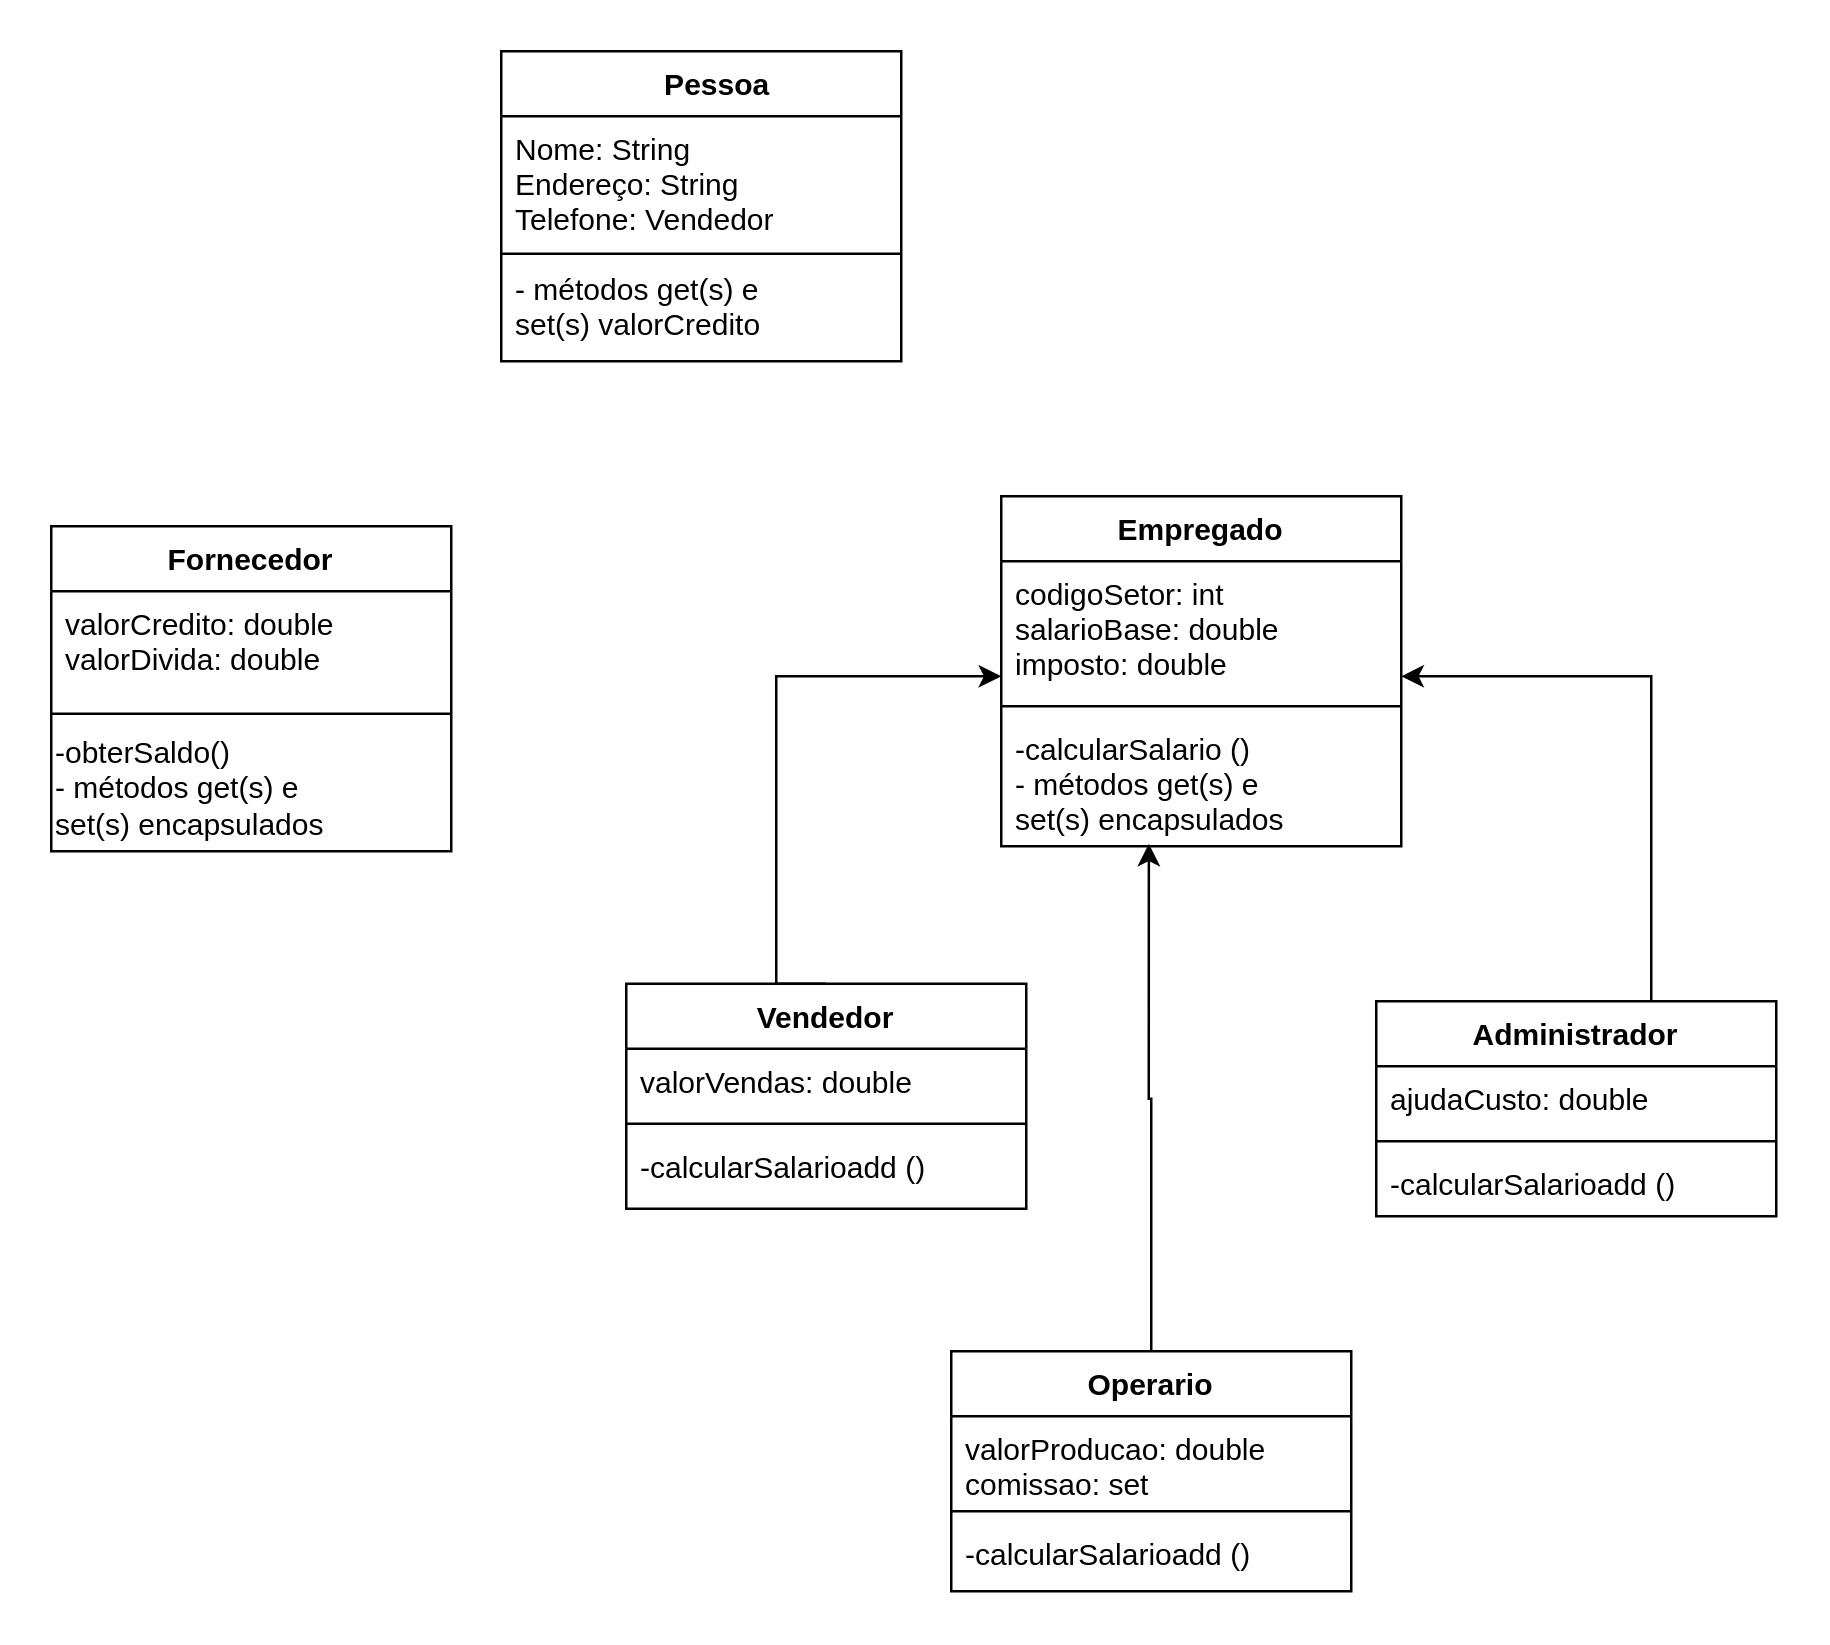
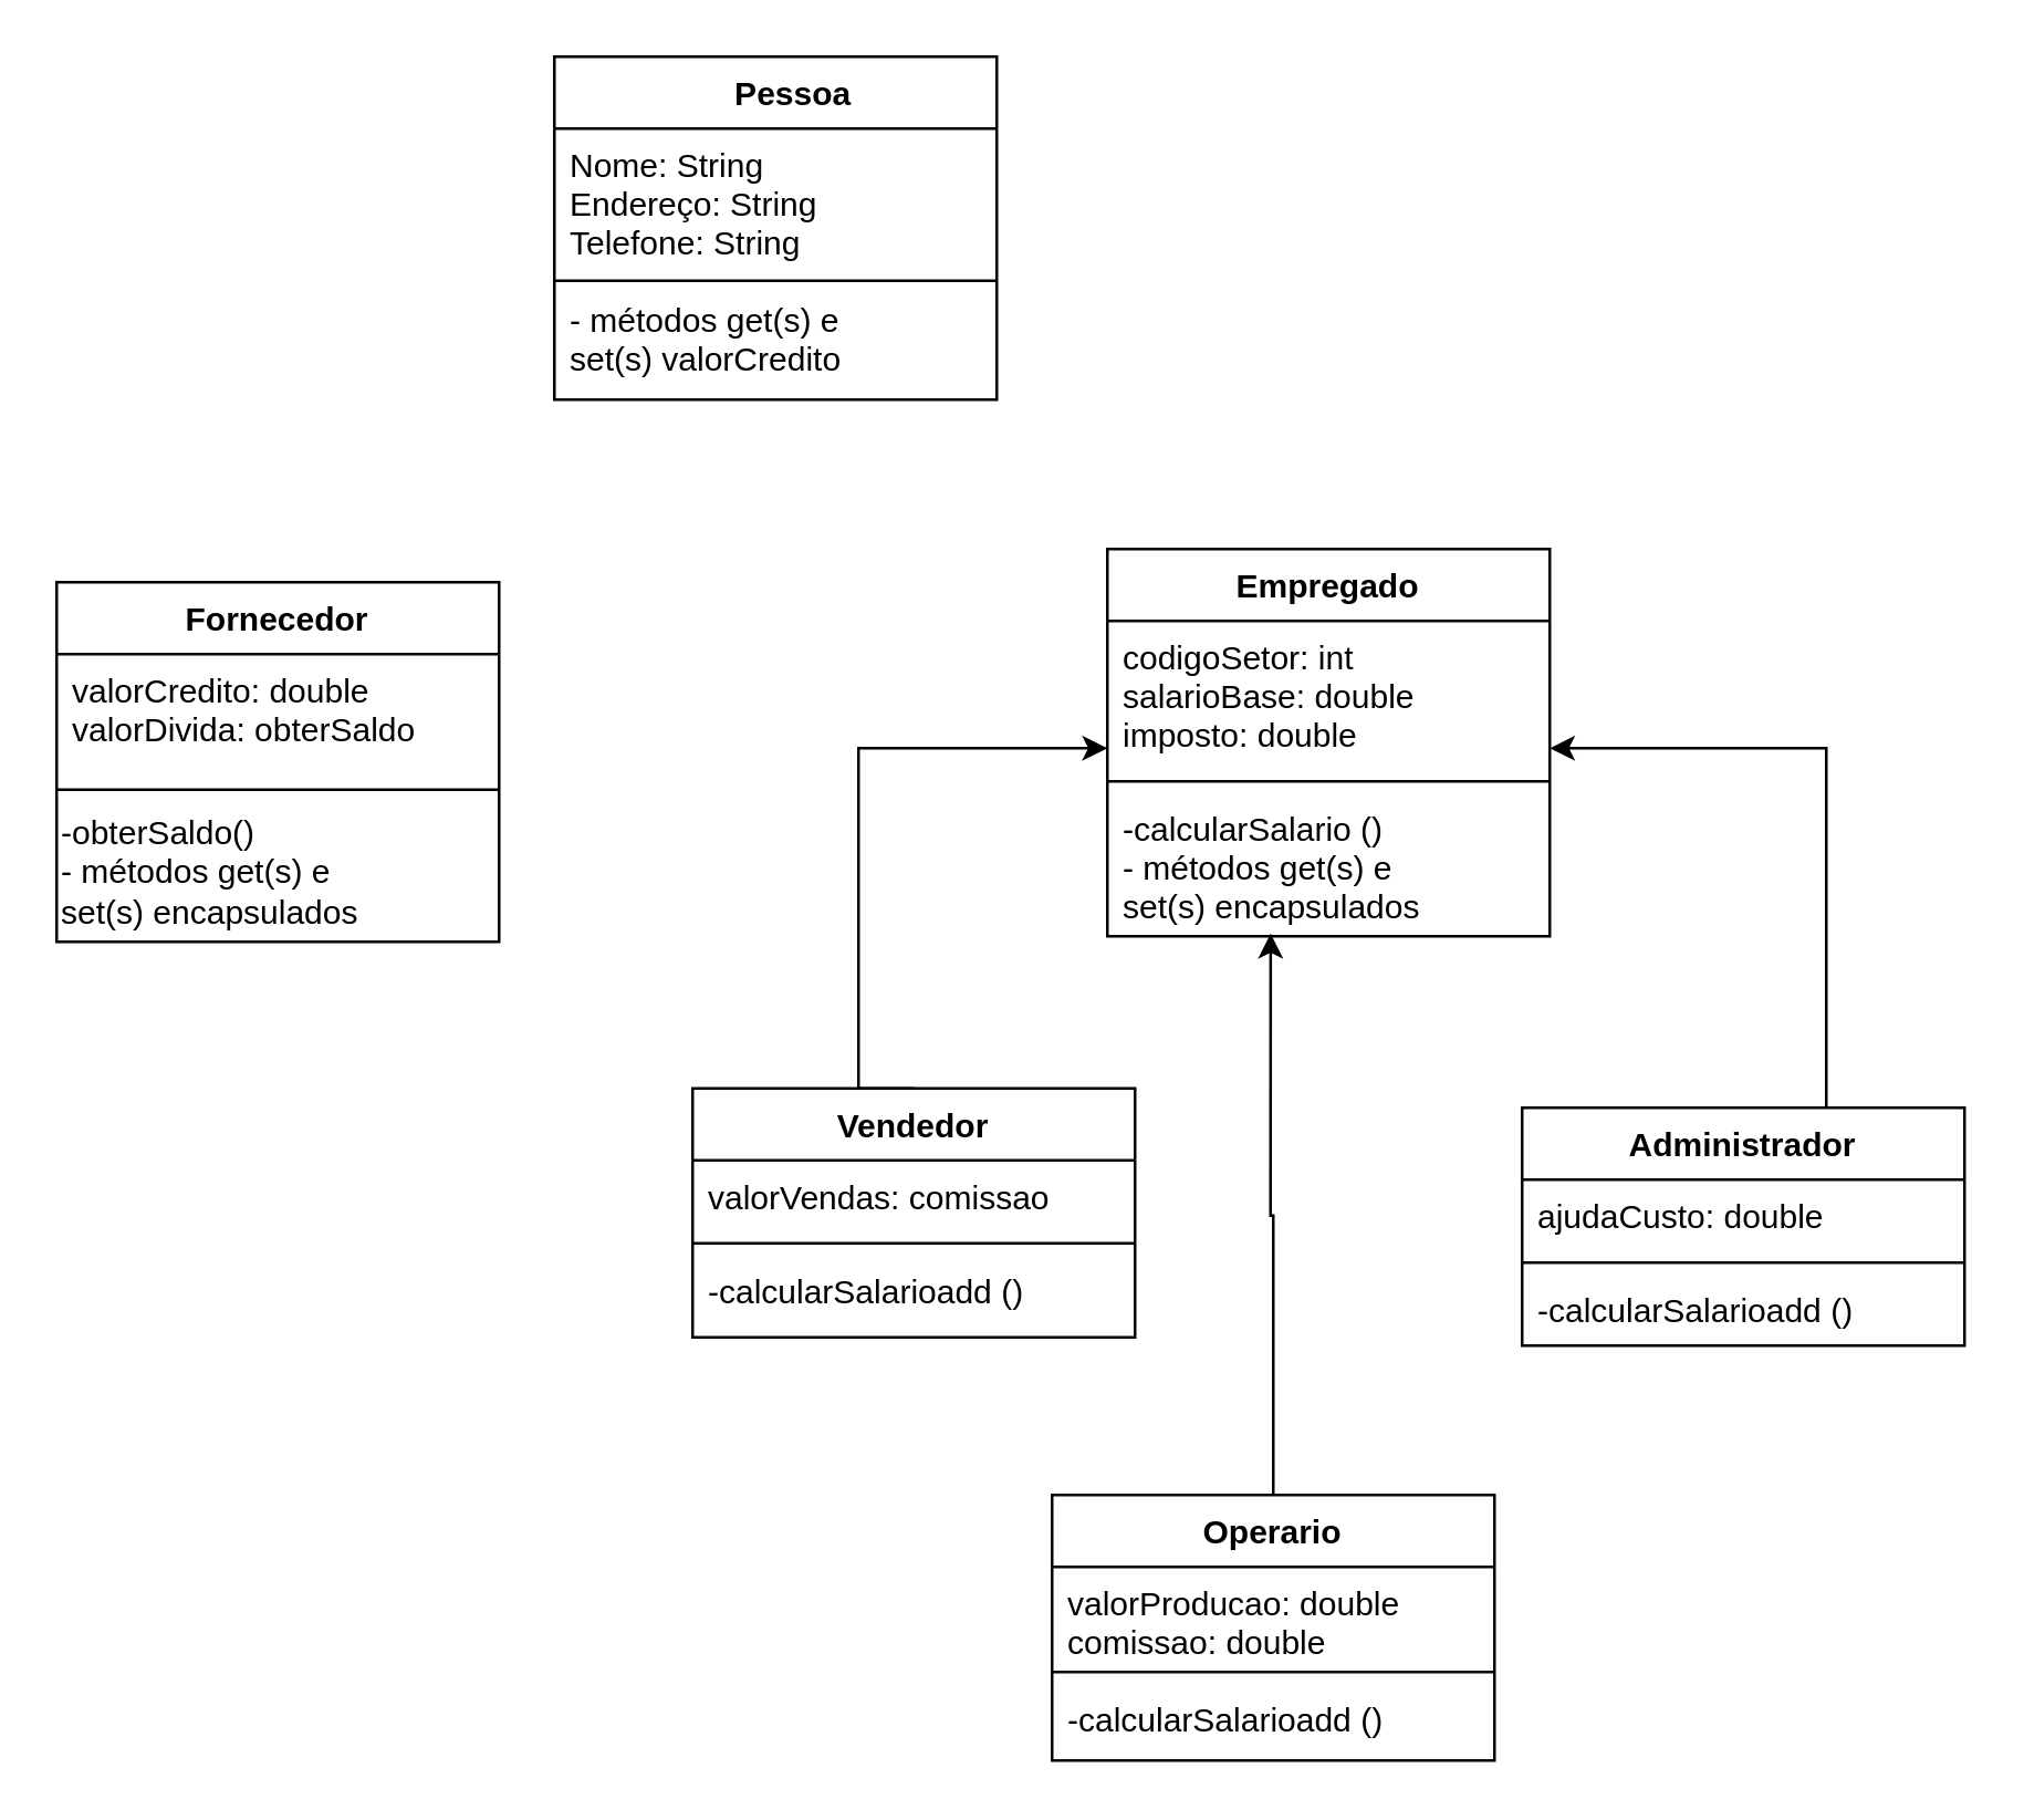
- <mxCell id="3" value="Nome: String&#10;Endereço: String&#10;Telefone: Vendedor" style="text;strokeColor=none;fillColor=none;align=left;verticalAlign=top;spacingLeft=4;spacingRight=4;overflow=hidden;rotatable=0;points=[[0,0.5],[1,0.5]];portConstraint=eastwest;" vertex="1" parent="2"><mxGeometry y="26" width="160" height="54" as="geometry" /></mxCell>
+ <mxCell id="3" value="Nome: String&#10;Endereço: String&#10;Telefone: String" style="text;strokeColor=none;fillColor=none;align=left;verticalAlign=top;spacingLeft=4;spacingRight=4;overflow=hidden;rotatable=0;points=[[0,0.5],[1,0.5]];portConstraint=eastwest;" vertex="1" parent="2"><mxGeometry y="26" width="160" height="54" as="geometry" /></mxCell>
- <mxCell id="16" value="valorCredito: double&#10;valorDivida: double&#10;" style="text;strokeColor=none;fillColor=none;align=left;verticalAlign=top;spacingLeft=4;spacingRight=4;overflow=hidden;rotatable=0;points=[[0,0.5],[1,0.5]];portConstraint=eastwest;" vertex="1" parent="15"><mxGeometry y="26" width="160" height="44" as="geometry" /></mxCell>
+ <mxCell id="16" value="valorCredito: double&#10;valorDivida: obterSaldo&#10;" style="text;strokeColor=none;fillColor=none;align=left;verticalAlign=top;spacingLeft=4;spacingRight=4;overflow=hidden;rotatable=0;points=[[0,0.5],[1,0.5]];portConstraint=eastwest;" vertex="1" parent="15"><mxGeometry y="26" width="160" height="44" as="geometry" /></mxCell>
- <mxCell id="21" value="valorVendas: double" style="text;strokeColor=none;fillColor=none;align=left;verticalAlign=top;spacingLeft=4;spacingRight=4;overflow=hidden;rotatable=0;points=[[0,0.5],[1,0.5]];portConstraint=eastwest;" vertex="1" parent="20"><mxGeometry y="26" width="160" height="26" as="geometry" /></mxCell>
+ <mxCell id="21" value="valorVendas: comissao" style="text;strokeColor=none;fillColor=none;align=left;verticalAlign=top;spacingLeft=4;spacingRight=4;overflow=hidden;rotatable=0;points=[[0,0.5],[1,0.5]];portConstraint=eastwest;" vertex="1" parent="20"><mxGeometry y="26" width="160" height="26" as="geometry" /></mxCell>
- <mxCell id="26" value="valorProducao: double&#10;comissao: set" style="text;strokeColor=none;fillColor=none;align=left;verticalAlign=top;spacingLeft=4;spacingRight=4;overflow=hidden;rotatable=0;points=[[0,0.5],[1,0.5]];portConstraint=eastwest;" vertex="1" parent="25"><mxGeometry y="26" width="160" height="34" as="geometry" /></mxCell>
+ <mxCell id="26" value="valorProducao: double&#10;comissao: double" style="text;strokeColor=none;fillColor=none;align=left;verticalAlign=top;spacingLeft=4;spacingRight=4;overflow=hidden;rotatable=0;points=[[0,0.5],[1,0.5]];portConstraint=eastwest;" vertex="1" parent="25"><mxGeometry y="26" width="160" height="34" as="geometry" /></mxCell>
